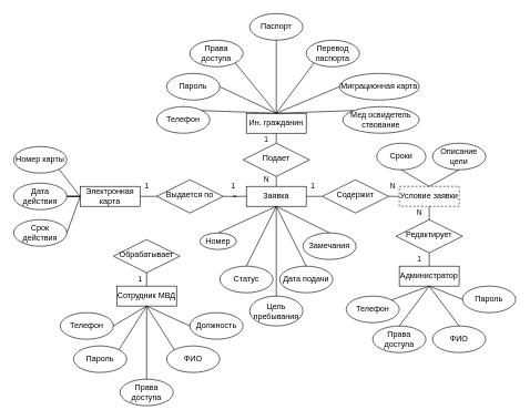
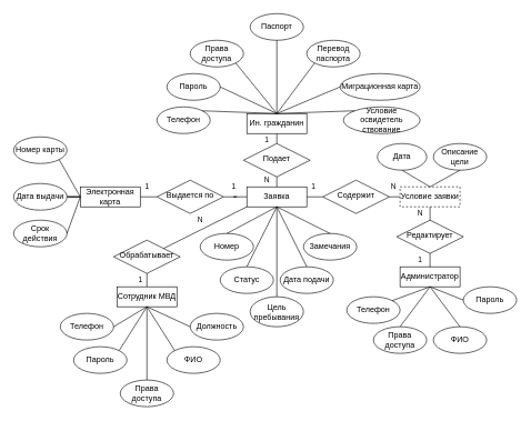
- <mxCell id="21" value="Мед освидетель ствование" style="ellipse;whiteSpace=wrap;html=1;" parent="1" vertex="1"><mxGeometry x="515" y="160" width="115" height="40" as="geometry" /></mxCell>
+ <mxCell id="21" value="Условие освидетель ствование" style="ellipse;whiteSpace=wrap;html=1;" parent="1" vertex="1"><mxGeometry x="515" y="160" width="115" height="40" as="geometry" /></mxCell>
- <mxCell id="35" value="Сроки" style="ellipse;whiteSpace=wrap;html=1;" parent="1" vertex="1"><mxGeometry x="566" y="215" width="74" height="40" as="geometry" /></mxCell>
+ <mxCell id="35" value="Дата" style="ellipse;whiteSpace=wrap;html=1;" parent="1" vertex="1"><mxGeometry x="566" y="215" width="74" height="40" as="geometry" /></mxCell>
- <mxCell id="37" value="Номер карты" style="ellipse;whiteSpace=wrap;html=1;" parent="1" vertex="1"><mxGeometry x="20" y="220" width="80" height="40" as="geometry" /></mxCell>
+ <mxCell id="37" value="Номер карты" style="ellipse;whiteSpace=wrap;html=1;" parent="1" vertex="1"><mxGeometry x="20" y="205" width="80" height="40" as="geometry" /></mxCell>
- <mxCell id="39" value="Дата действия" style="ellipse;whiteSpace=wrap;html=1;" parent="1" vertex="1"><mxGeometry x="20" y="275" width="80" height="40" as="geometry" /></mxCell>
+ <mxCell id="39" value="Дата выдачи" style="ellipse;whiteSpace=wrap;html=1;" parent="1" vertex="1"><mxGeometry x="20" y="275" width="80" height="40" as="geometry" /></mxCell>
+ <mxCell id="47" value="N" style="endArrow=none;html=1;rounded=0;exitX=1;exitY=0;exitDx=0;exitDy=0;entryX=0;entryY=1;entryDx=0;entryDy=0;" parent="1" source="9" target="4" edge="1"><mxGeometry x="-0.024" y="13" width="50" height="50" relative="1" as="geometry"><mxPoint x="350" y="320" as="sourcePoint" /><mxPoint x="400" y="270" as="targetPoint" /><mxPoint as="offset" /></mxGeometry></mxCell>
- <mxCell id="31" value="Номер" style="ellipse;whiteSpace=wrap;html=1;" parent="1" vertex="1"><mxGeometry x="300" y="350" width="55" height="25" as="geometry" /></mxCell>
+ <mxCell id="31" value="Номер" style="ellipse;whiteSpace=wrap;html=1;" parent="1" vertex="1"><mxGeometry x="300" y="350" width="80" height="40" as="geometry" /></mxCell>
